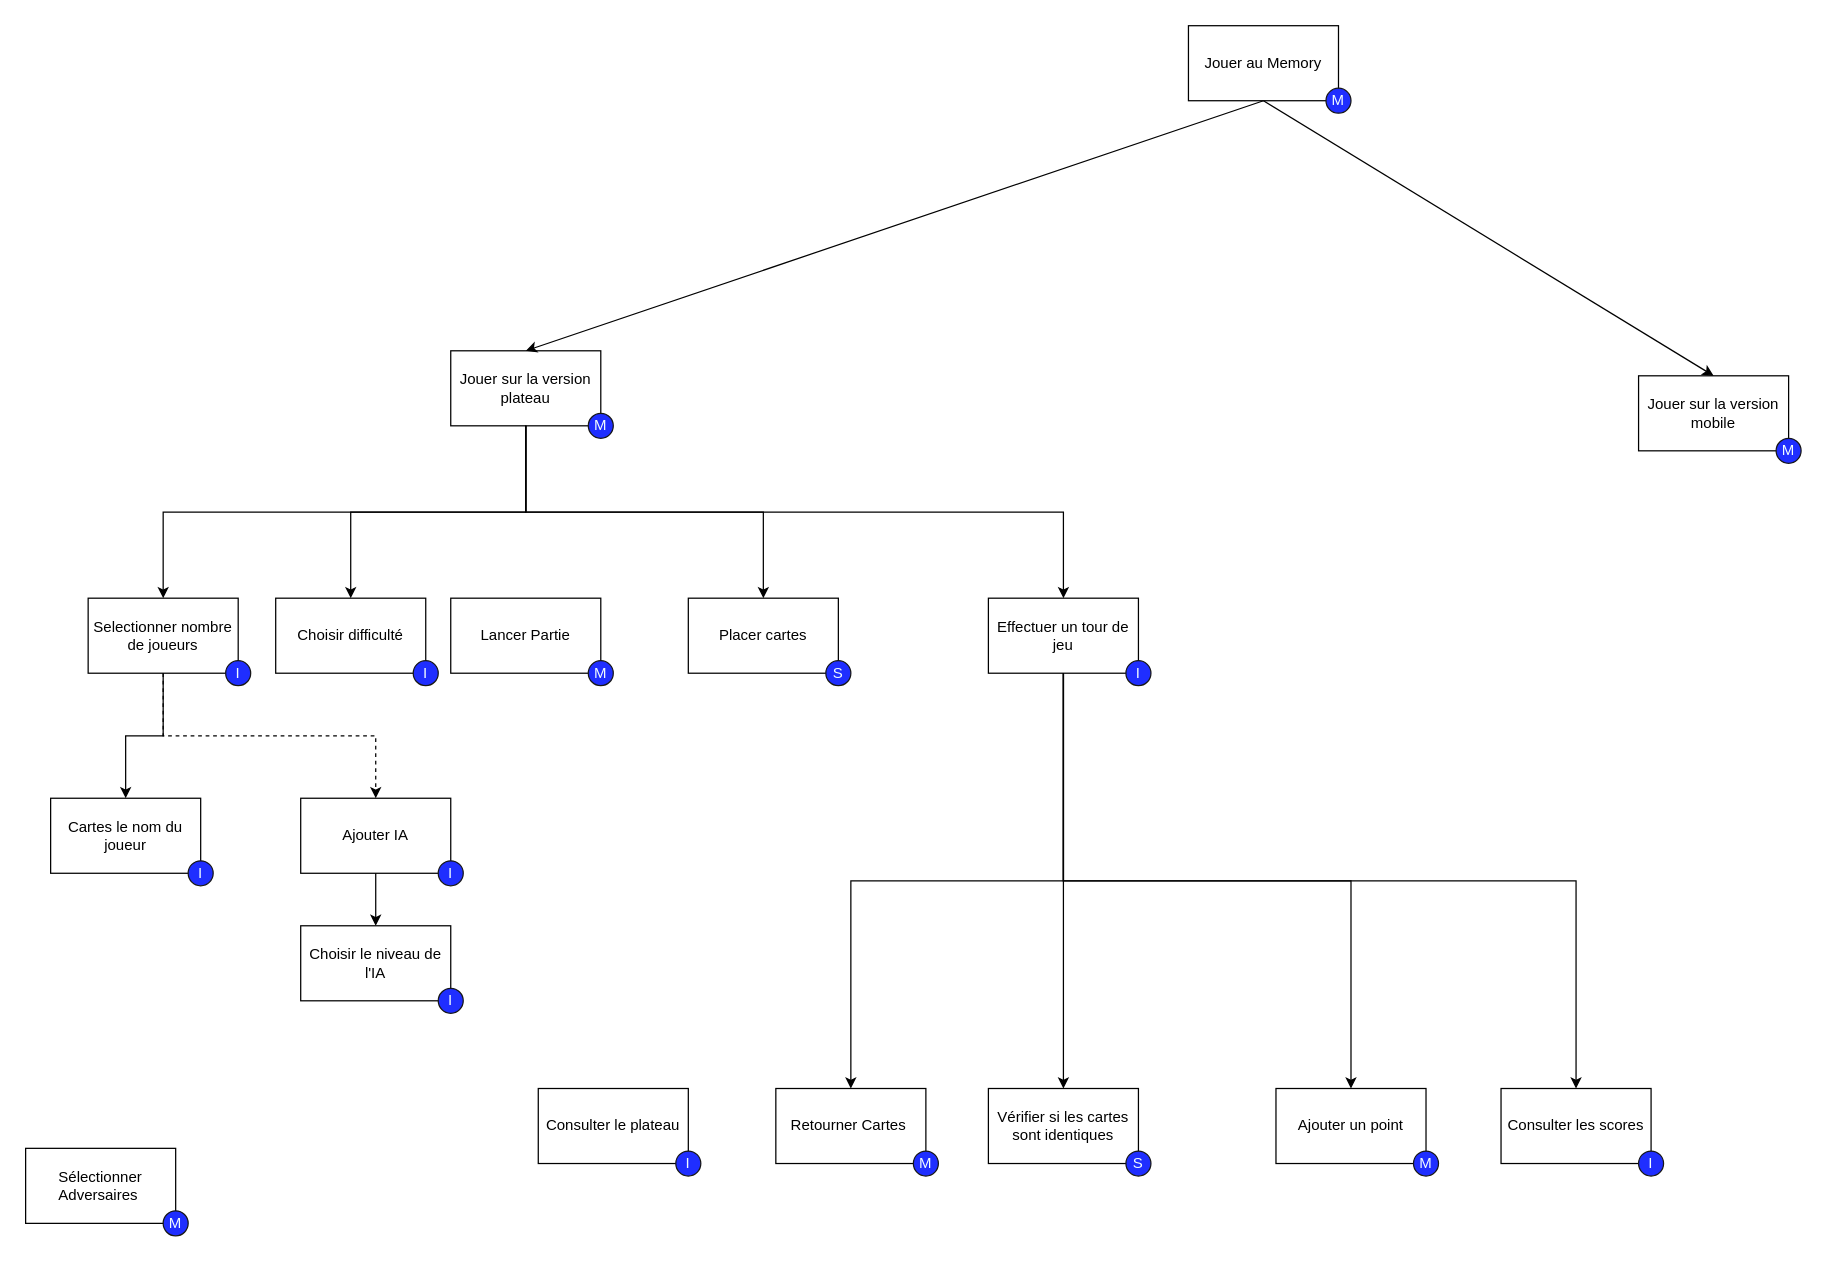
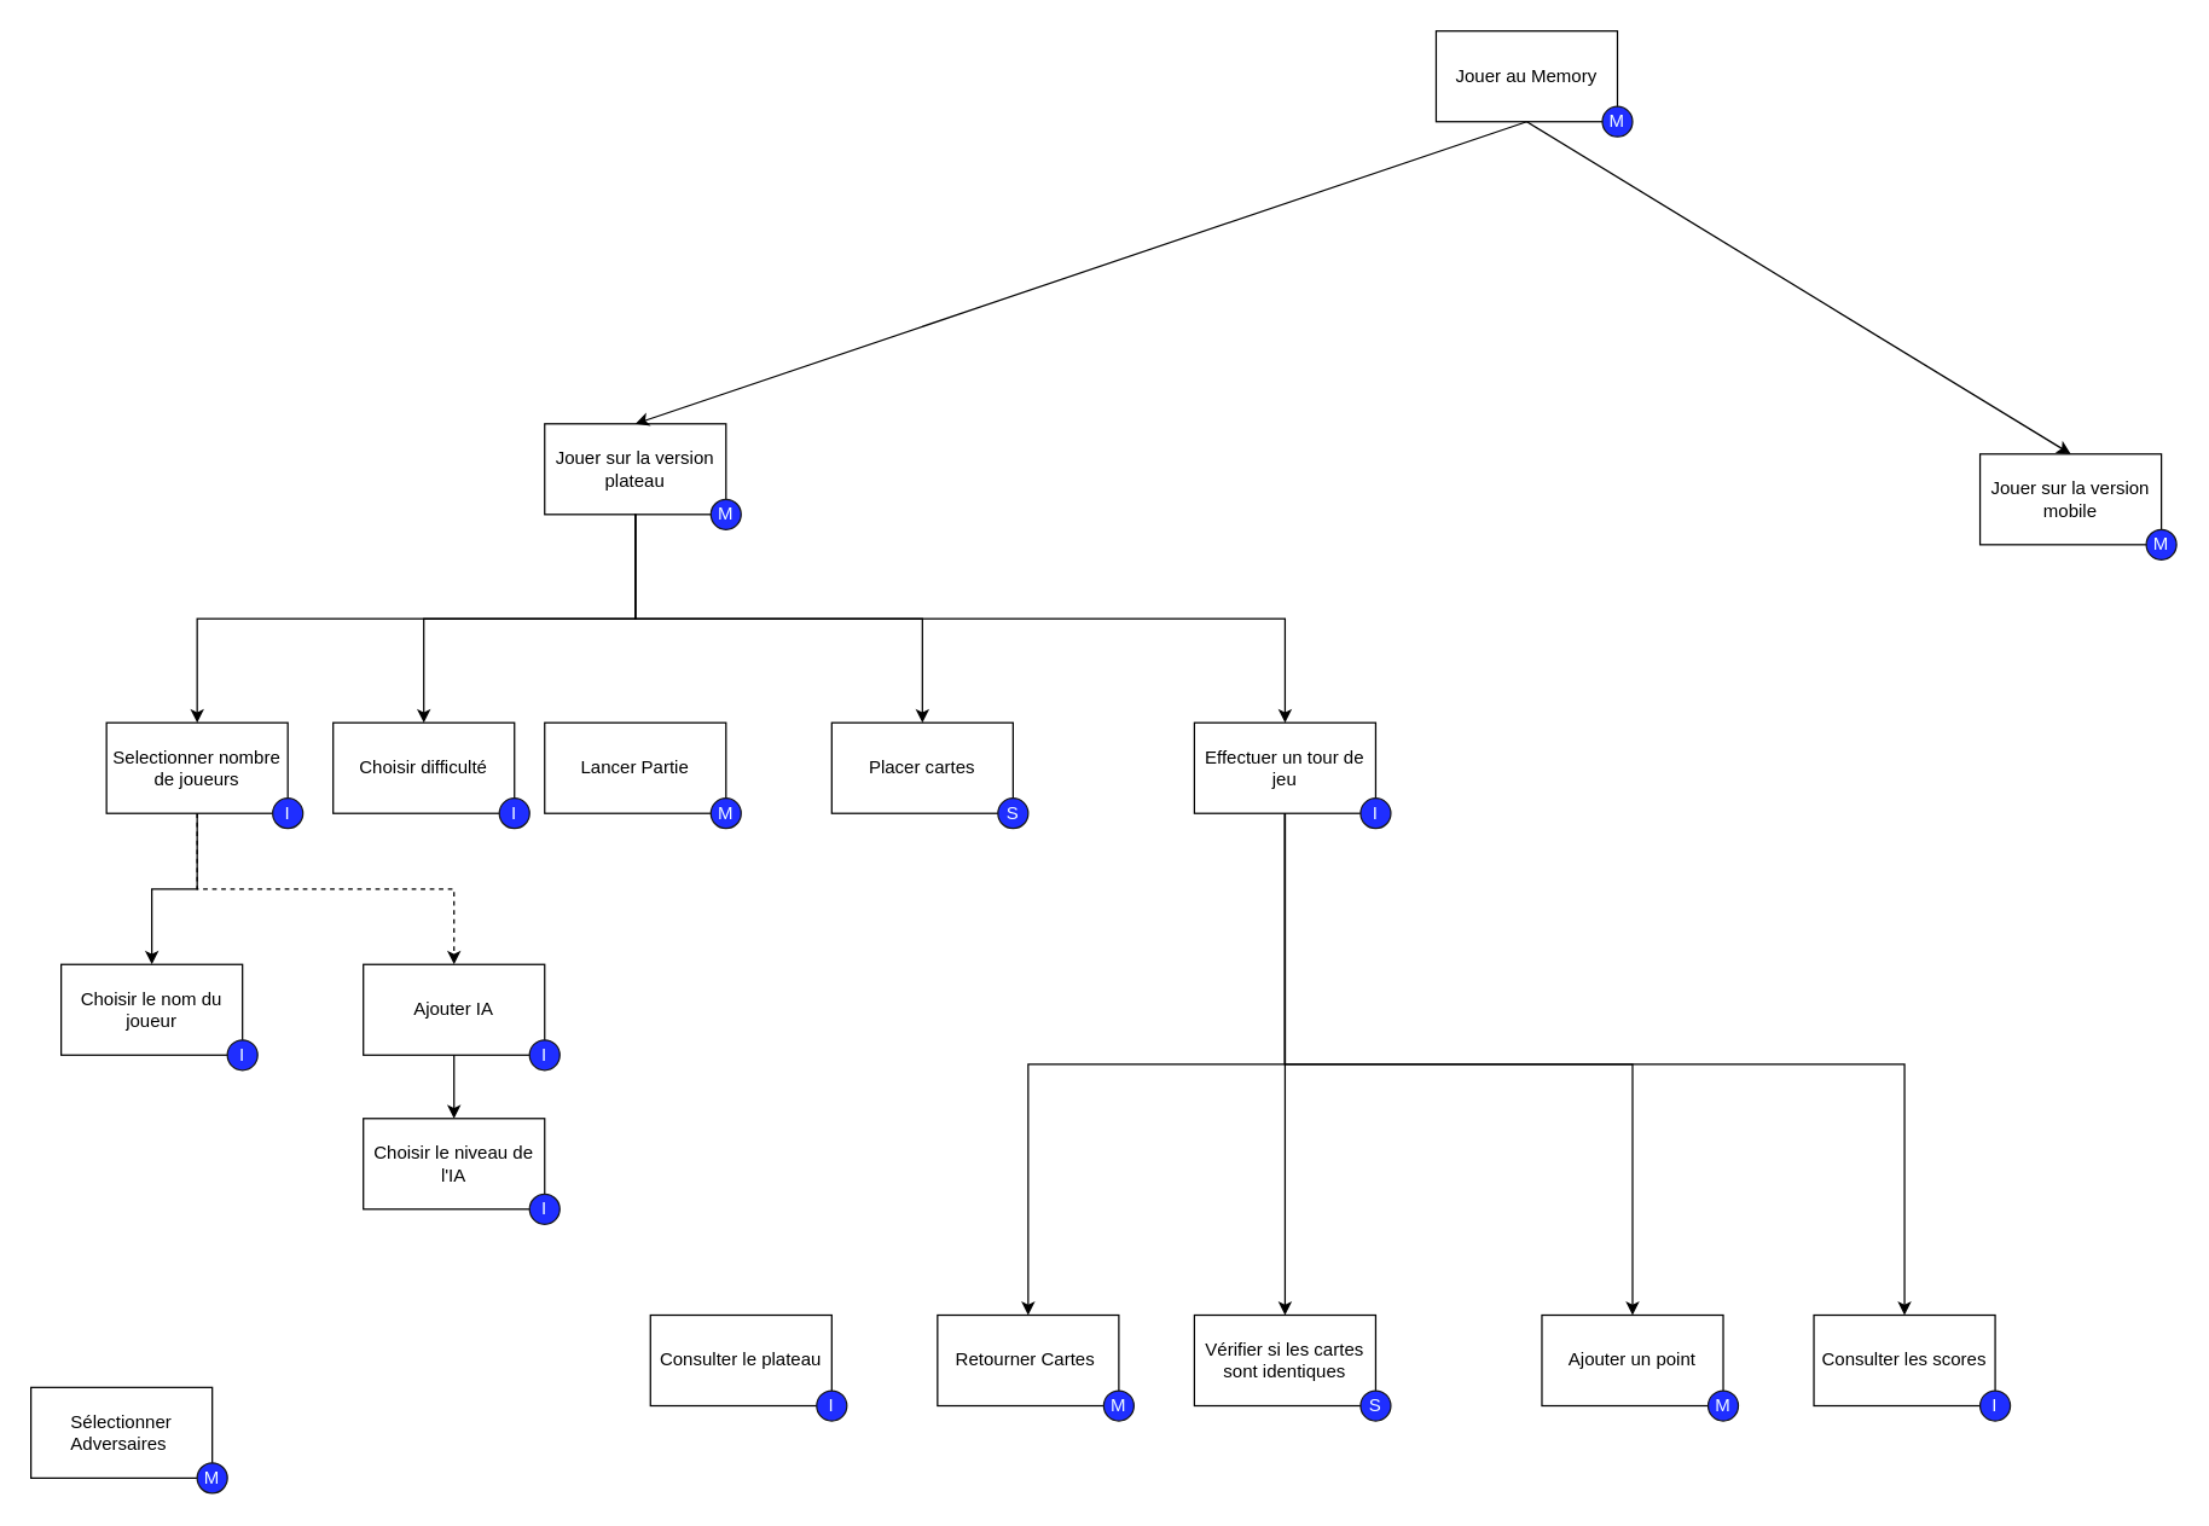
- <mxCell id="48" value="Cartes le nom du joueur" style="rounded=0;whiteSpace=wrap;html=1;" parent="47" vertex="1"><mxGeometry width="120" height="60" as="geometry" /></mxCell>
+ <mxCell id="48" value="Choisir le nom du joueur" style="rounded=0;whiteSpace=wrap;html=1;" parent="47" vertex="1"><mxGeometry width="120" height="60" as="geometry" /></mxCell>
